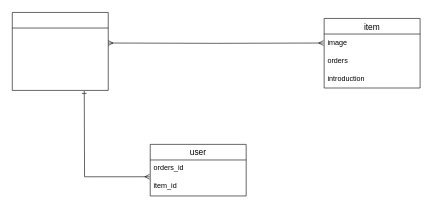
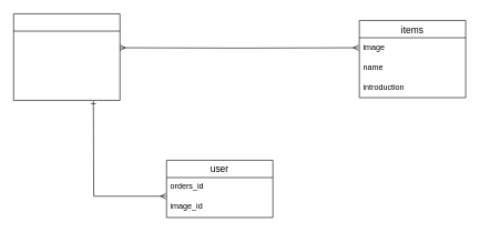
- <mxCell id="2" value="item" style="swimlane;fontStyle=0;childLayout=stackLayout;horizontal=1;startSize=26;horizontalStack=0;resizeParent=1;resizeParentMax=0;resizeLast=0;collapsible=1;marginBottom=0;align=center;fontSize=14;" parent="1" vertex="1"><mxGeometry x="540" y="30" width="160" height="116" as="geometry" /></mxCell>
+ <mxCell id="2" value="items" style="swimlane;fontStyle=0;childLayout=stackLayout;horizontal=1;startSize=26;horizontalStack=0;resizeParent=1;resizeParentMax=0;resizeLast=0;collapsible=1;marginBottom=0;align=center;fontSize=14;" parent="1" vertex="1"><mxGeometry x="540" y="30" width="160" height="116" as="geometry" /></mxCell>
- <mxCell id="4" value="orders&#10;" style="text;strokeColor=none;fillColor=none;spacingLeft=4;spacingRight=4;overflow=hidden;rotatable=0;points=[[0,0.5],[1,0.5]];portConstraint=eastwest;fontSize=12;" parent="2" vertex="1"><mxGeometry y="56" width="160" height="30" as="geometry" /></mxCell>
+ <mxCell id="4" value="name&#10;" style="text;strokeColor=none;fillColor=none;spacingLeft=4;spacingRight=4;overflow=hidden;rotatable=0;points=[[0,0.5],[1,0.5]];portConstraint=eastwest;fontSize=12;" parent="2" vertex="1"><mxGeometry y="56" width="160" height="30" as="geometry" /></mxCell>
- <mxCell id="8" value="item_id" style="text;strokeColor=none;fillColor=none;spacingLeft=4;spacingRight=4;overflow=hidden;rotatable=0;points=[[0,0.5],[1,0.5]];portConstraint=eastwest;fontSize=12;" parent="6" vertex="1"><mxGeometry y="56" width="160" height="30" as="geometry" /></mxCell>
+ <mxCell id="8" value="image_id" style="text;strokeColor=none;fillColor=none;spacingLeft=4;spacingRight=4;overflow=hidden;rotatable=0;points=[[0,0.5],[1,0.5]];portConstraint=eastwest;fontSize=12;" parent="6" vertex="1"><mxGeometry y="56" width="160" height="30" as="geometry" /></mxCell>
